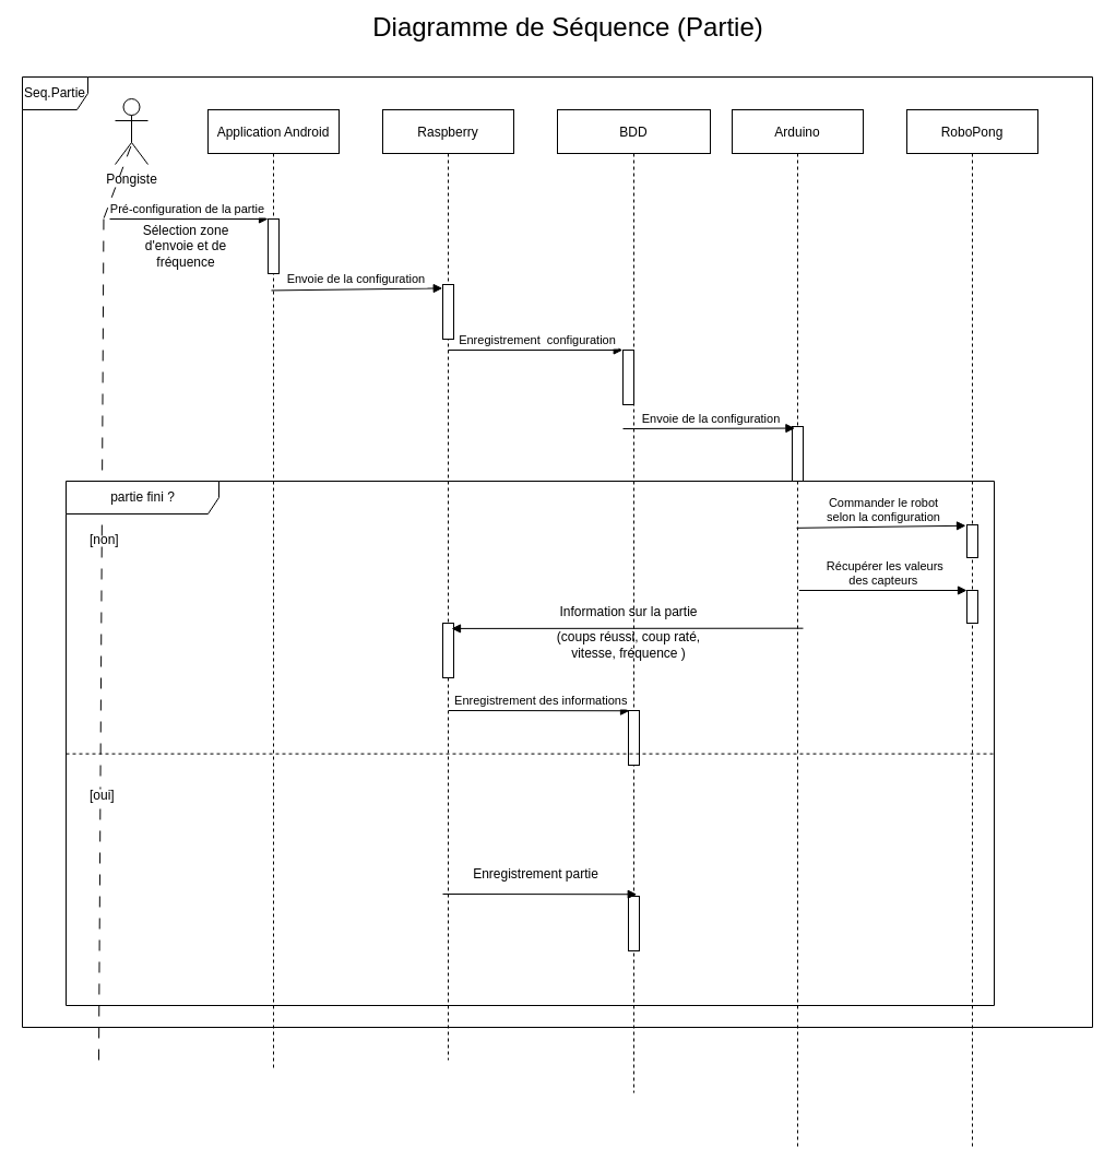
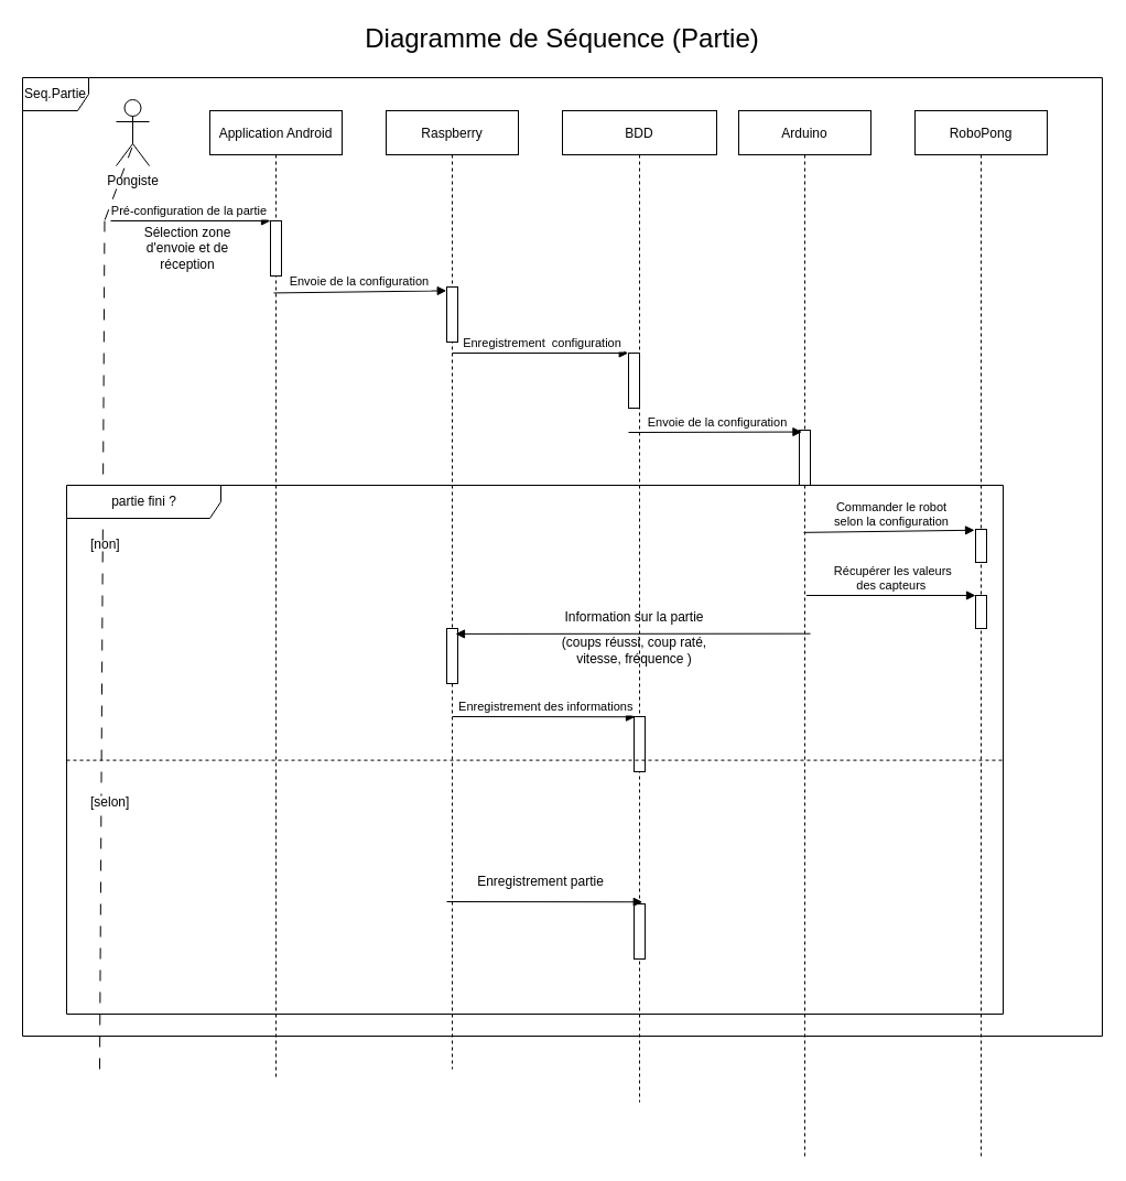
- <mxCell id="36" value="&lt;font style=&quot;font-size: 24px&quot;&gt;Diagramme de Séquence (Partie)&lt;/font&gt;" style="text;html=1;strokeColor=none;fillColor=none;align=center;verticalAlign=middle;whiteSpace=wrap;rounded=0;" parent="1" vertex="1"><mxGeometry x="310" y="10" width="420" height="30" as="geometry" /></mxCell>
+ <mxCell id="36" value="&lt;font style=&quot;font-size: 24px&quot;&gt;Diagramme de Séquence (Partie)&lt;/font&gt;" style="text;html=1;strokeColor=none;fillColor=none;align=center;verticalAlign=middle;whiteSpace=wrap;rounded=0;" parent="1" vertex="1"><mxGeometry x="300" y="20" width="420" height="30" as="geometry" /></mxCell>
- <mxCell id="27" value="&lt;span style=&quot;text-align: left&quot;&gt;Sélection zone d'envoie et de fréquence&lt;/span&gt;" style="text;html=1;strokeColor=none;fillColor=none;align=center;verticalAlign=middle;whiteSpace=wrap;overflow=hidden;" parent="1" vertex="1"><mxGeometry x="120" y="195" width="100" height="60" as="geometry" /></mxCell>
+ <mxCell id="27" value="&lt;span style=&quot;text-align: left&quot;&gt;Sélection zone d'envoie et de réception&lt;/span&gt;" style="text;html=1;strokeColor=none;fillColor=none;align=center;verticalAlign=middle;whiteSpace=wrap;overflow=hidden;" parent="1" vertex="1"><mxGeometry x="120" y="195" width="100" height="60" as="geometry" /></mxCell>
- <mxCell id="33" value="[oui]" style="line;strokeWidth=1;dashed=1;labelPosition=center;verticalLabelPosition=bottom;align=left;verticalAlign=top;spacingLeft=20;spacingTop=15;" parent="31" vertex="1"><mxGeometry y="240.0" width="850.0" height="19.2" as="geometry" /></mxCell>
+ <mxCell id="33" value="[selon]" style="line;strokeWidth=1;dashed=1;labelPosition=center;verticalLabelPosition=bottom;align=left;verticalAlign=top;spacingLeft=20;spacingTop=15;" parent="31" vertex="1"><mxGeometry y="240.0" width="850.0" height="19.2" as="geometry" /></mxCell>
